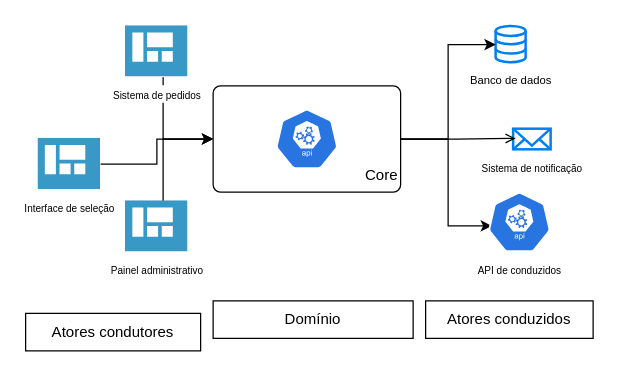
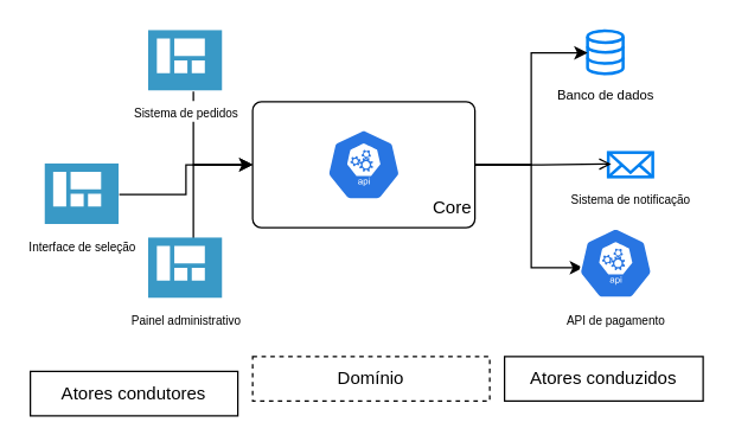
- <mxCell id="15" value="&lt;font style=&quot;font-size: 8px;&quot;&gt;API de conduzidos&lt;/font&gt;" style="sketch=0;html=1;dashed=0;whitespace=wrap;fillColor=#2875E2;strokeColor=#ffffff;points=[[0.005,0.63,0],[0.1,0.2,0],[0.9,0.2,0],[0.5,0,0],[0.995,0.63,0],[0.72,0.99,0],[0.5,1,0],[0.28,0.99,0]];verticalLabelPosition=bottom;align=center;verticalAlign=top;shape=mxgraph.kubernetes.icon;prIcon=api" vertex="1" parent="1"><mxGeometry x="390" y="153" width="50" height="48" as="geometry" /></mxCell>
+ <mxCell id="15" value="&lt;font style=&quot;font-size: 8px;&quot;&gt;API de pagamento&lt;/font&gt;" style="sketch=0;html=1;dashed=0;whitespace=wrap;fillColor=#2875E2;strokeColor=#ffffff;points=[[0.005,0.63,0],[0.1,0.2,0],[0.9,0.2,0],[0.5,0,0],[0.995,0.63,0],[0.72,0.99,0],[0.5,1,0],[0.28,0.99,0]];verticalLabelPosition=bottom;align=center;verticalAlign=top;shape=mxgraph.kubernetes.icon;prIcon=api" vertex="1" parent="1"><mxGeometry x="390" y="153" width="50" height="48" as="geometry" /></mxCell>
- <mxCell id="17" value="Domínio" style="rounded=0;whiteSpace=wrap;html=1;" vertex="1" parent="1"><mxGeometry x="170" y="240" width="160" height="30" as="geometry" /></mxCell>
+ <mxCell id="17" value="Domínio" style="rounded=0;whiteSpace=wrap;html=1;dashed=1;" vertex="1" parent="1"><mxGeometry x="170" y="240" width="160" height="30" as="geometry" /></mxCell>
